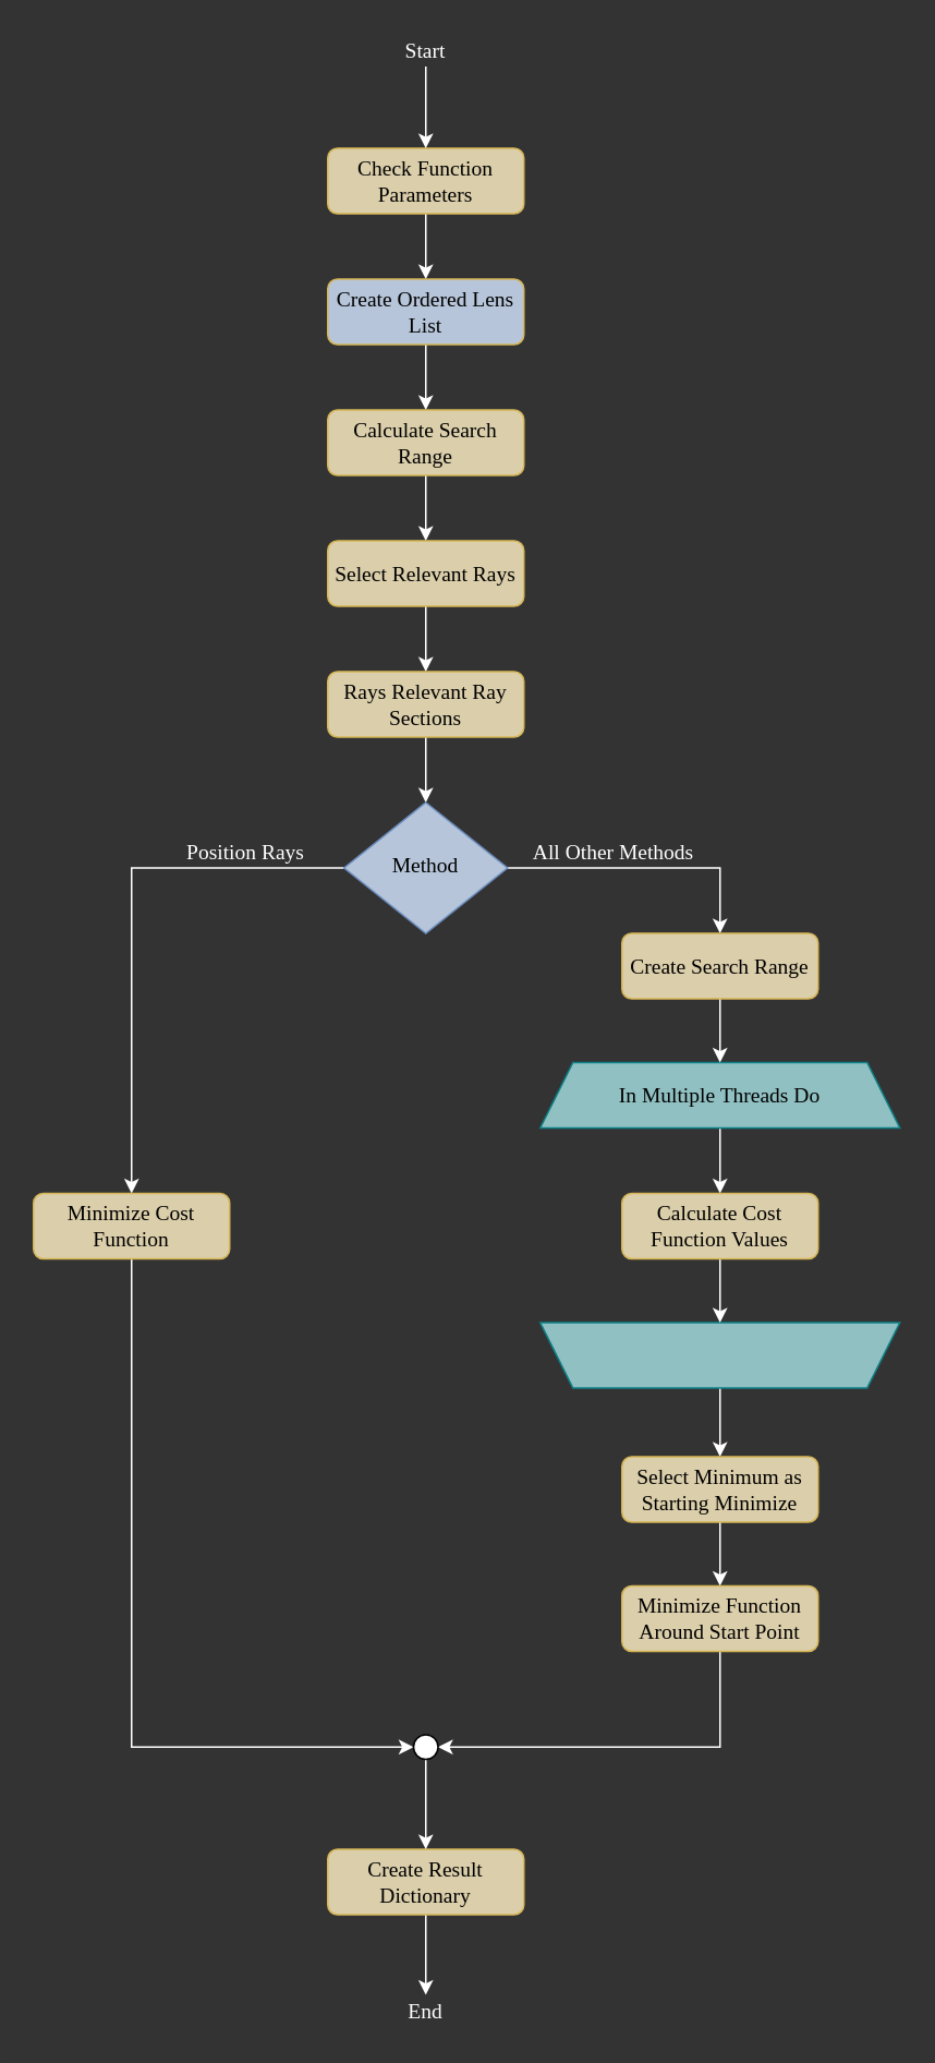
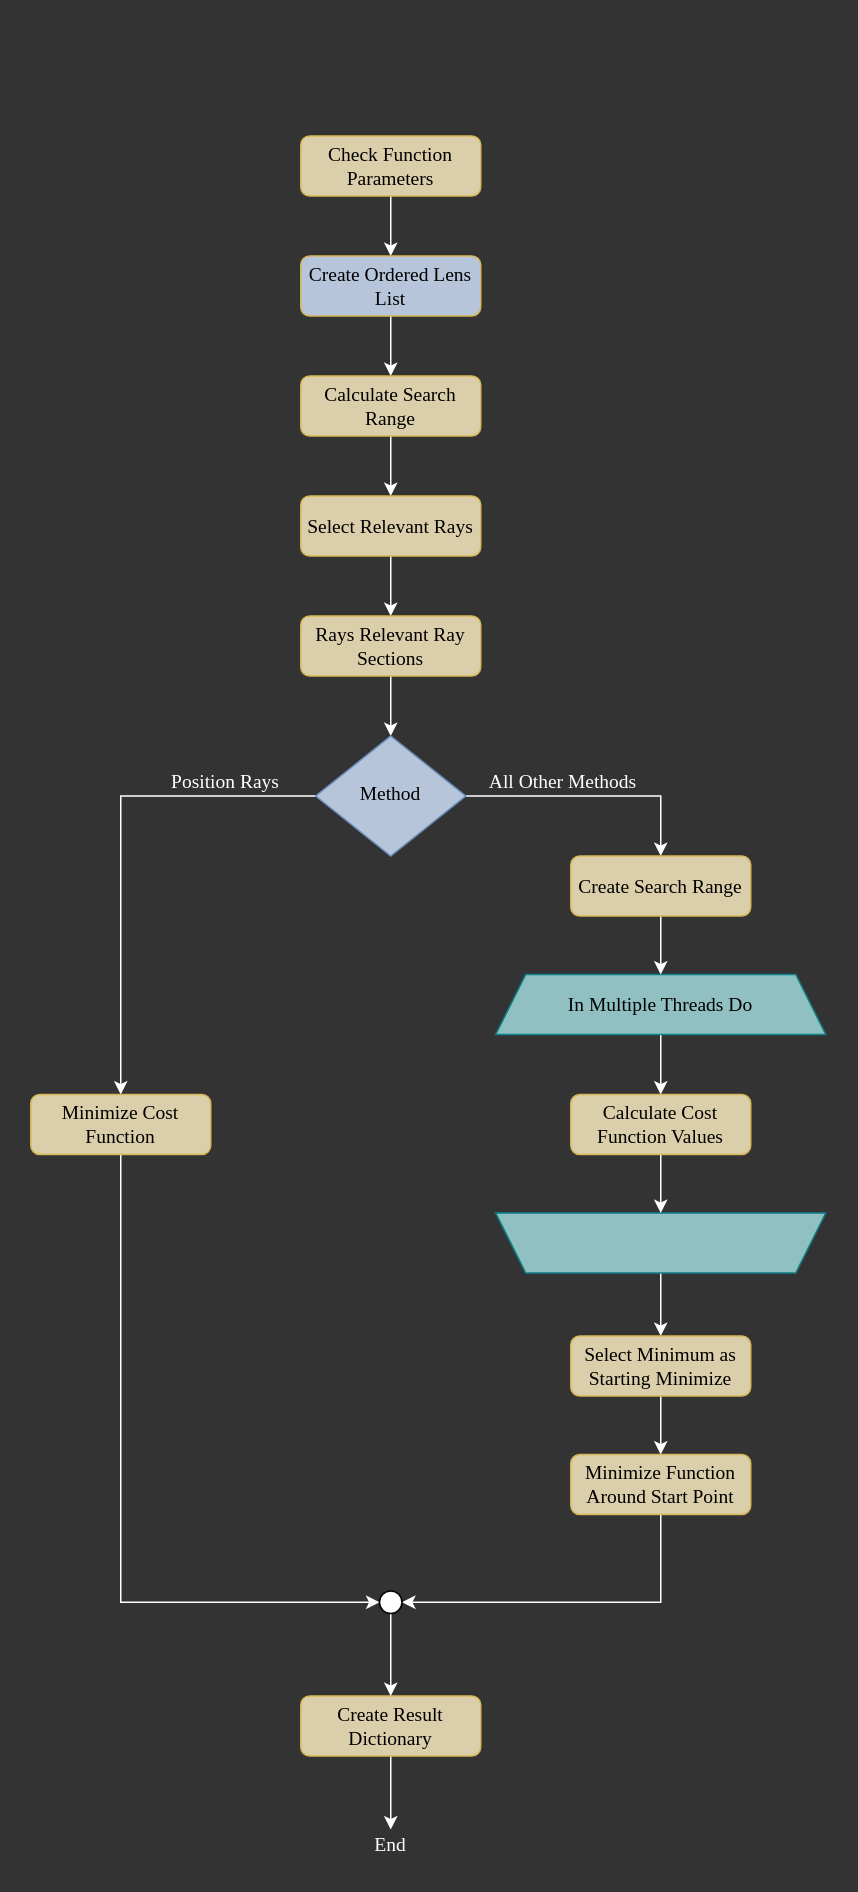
- <mxCell id="5" value="Start" style="text;html=1;strokeColor=none;fillColor=none;align=center;verticalAlign=middle;whiteSpace=wrap;rounded=0;fontFamily=Times New Roman;fontSize=13;fontColor=#FFFFFF;" parent="1" vertex="1"><mxGeometry x="240" y="20" width="40" height="20" as="geometry" /></mxCell>
- <mxCell id="4" value="" style="edgeStyle=orthogonalEdgeStyle;rounded=0;orthogonalLoop=1;jettySize=auto;html=1;strokeColor=#FFFFFF;align=center;verticalAlign=middle;fontFamily=Helvetica;fontSize=11;fontColor=default;labelBackgroundColor=default;endArrow=classic;" parent="1" source="5" target="3" edge="1"><mxGeometry relative="1" as="geometry" /></mxCell>
